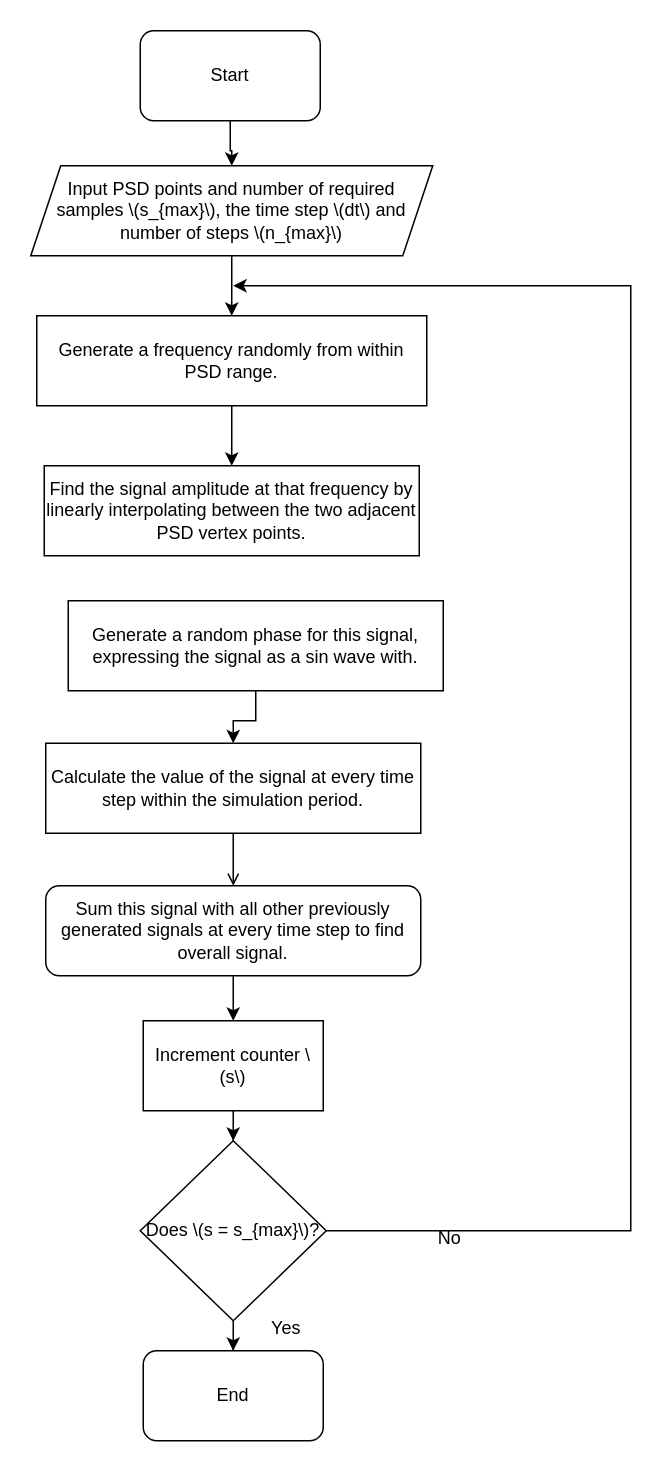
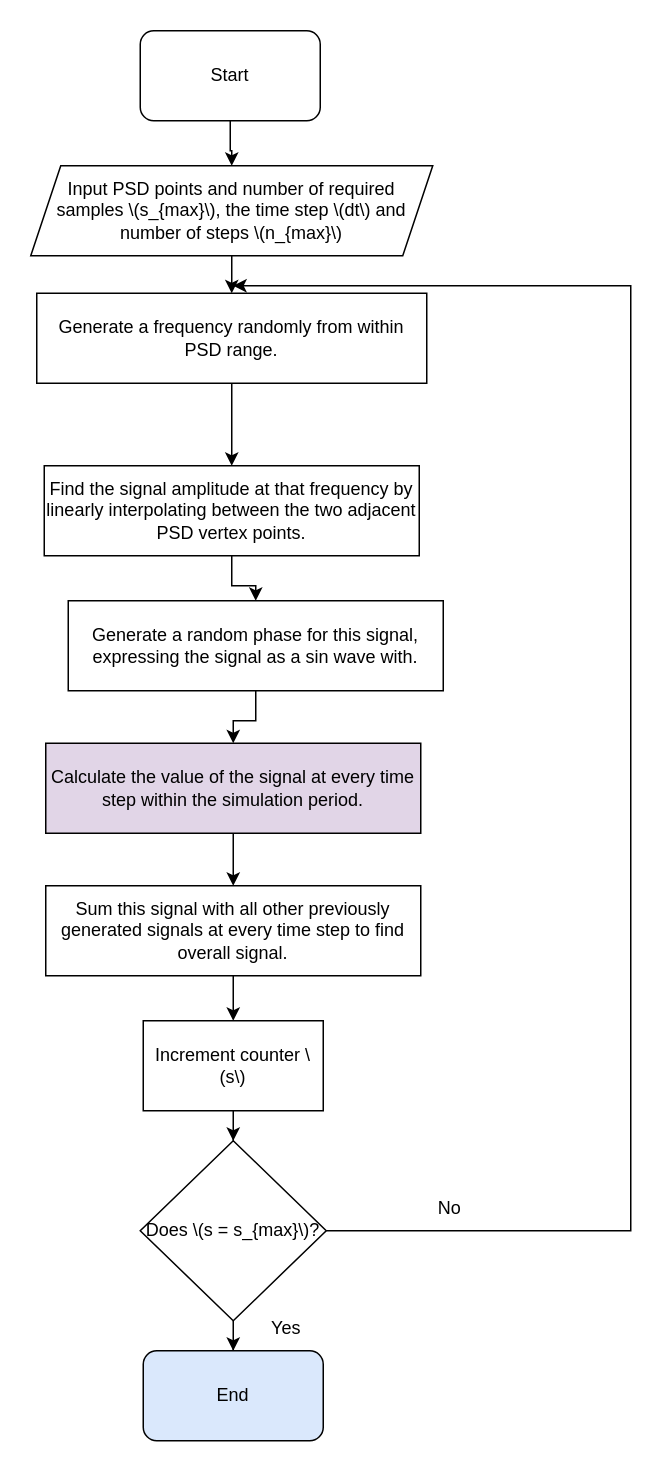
- <mxCell id="7" value="Generate a frequency randomly from within PSD range." style="rounded=0;whiteSpace=wrap;html=1;" vertex="1" parent="1"><mxGeometry x="24" y="210" width="260" height="60" as="geometry" /></mxCell>
+ <mxCell id="7" value="Generate a frequency randomly from within PSD range." style="rounded=0;whiteSpace=wrap;html=1;" vertex="1" parent="1"><mxGeometry x="24" y="195" width="260" height="60" as="geometry" /></mxCell>
+ <mxCell id="8" style="edgeStyle=orthogonalEdgeStyle;rounded=0;orthogonalLoop=1;jettySize=auto;html=1;entryX=0.5;entryY=0;entryDx=0;entryDy=0;" edge="1" parent="1" source="9" target="11"><mxGeometry relative="1" as="geometry" /></mxCell>
- <mxCell id="13" value="Calculate the value of the signal at every time step within the simulation period." style="rounded=0;whiteSpace=wrap;html=1;" vertex="1" parent="1"><mxGeometry x="30" y="495" width="250" height="60" as="geometry" /></mxCell>
+ <mxCell id="13" value="Calculate the value of the signal at every time step within the simulation period." style="rounded=0;whiteSpace=wrap;html=1;fillColor=#e1d5e7;" vertex="1" parent="1"><mxGeometry x="30" y="495" width="250" height="60" as="geometry" /></mxCell>
- <mxCell id="12" style="edgeStyle=orthogonalEdgeStyle;rounded=0;orthogonalLoop=1;jettySize=auto;html=1;entryX=0.5;entryY=0;entryDx=0;entryDy=0;endArrow=open;" edge="1" parent="1" source="13" target="15"><mxGeometry relative="1" as="geometry" /></mxCell>
+ <mxCell id="12" style="edgeStyle=orthogonalEdgeStyle;rounded=0;orthogonalLoop=1;jettySize=auto;html=1;entryX=0.5;entryY=0;entryDx=0;entryDy=0;" edge="1" parent="1" source="13" target="15"><mxGeometry relative="1" as="geometry" /></mxCell>
- <mxCell id="15" value="Sum this signal with all other previously generated signals at every time step to find overall signal." style="whiteSpace=wrap;html=1;rounded=1;" vertex="1" parent="1"><mxGeometry x="30" y="590" width="250" height="60" as="geometry" /></mxCell>
+ <mxCell id="15" value="Sum this signal with all other previously generated signals at every time step to find overall signal." style="rounded=0;whiteSpace=wrap;html=1;" vertex="1" parent="1"><mxGeometry x="30" y="590" width="250" height="60" as="geometry" /></mxCell>
- <mxCell id="21" value="No" style="text;html=1;align=center;verticalAlign=middle;resizable=0;points=[];autosize=1;strokeColor=none;fillColor=none;" vertex="1" parent="1"><mxGeometry x="279" y="810" width="40" height="30" as="geometry" /></mxCell>
+ <mxCell id="21" value="No" style="text;html=1;align=center;verticalAlign=middle;resizable=0;points=[];autosize=1;strokeColor=none;fillColor=none;" vertex="1" parent="1"><mxGeometry x="279" y="790" width="40" height="30" as="geometry" /></mxCell>
- <mxCell id="23" value="End" style="rounded=1;whiteSpace=wrap;html=1;" vertex="1" parent="1"><mxGeometry x="95" y="900" width="120" height="60" as="geometry" /></mxCell>
+ <mxCell id="23" value="End" style="rounded=1;whiteSpace=wrap;html=1;fillColor=#dae8fc;" vertex="1" parent="1"><mxGeometry x="95" y="900" width="120" height="60" as="geometry" /></mxCell>
